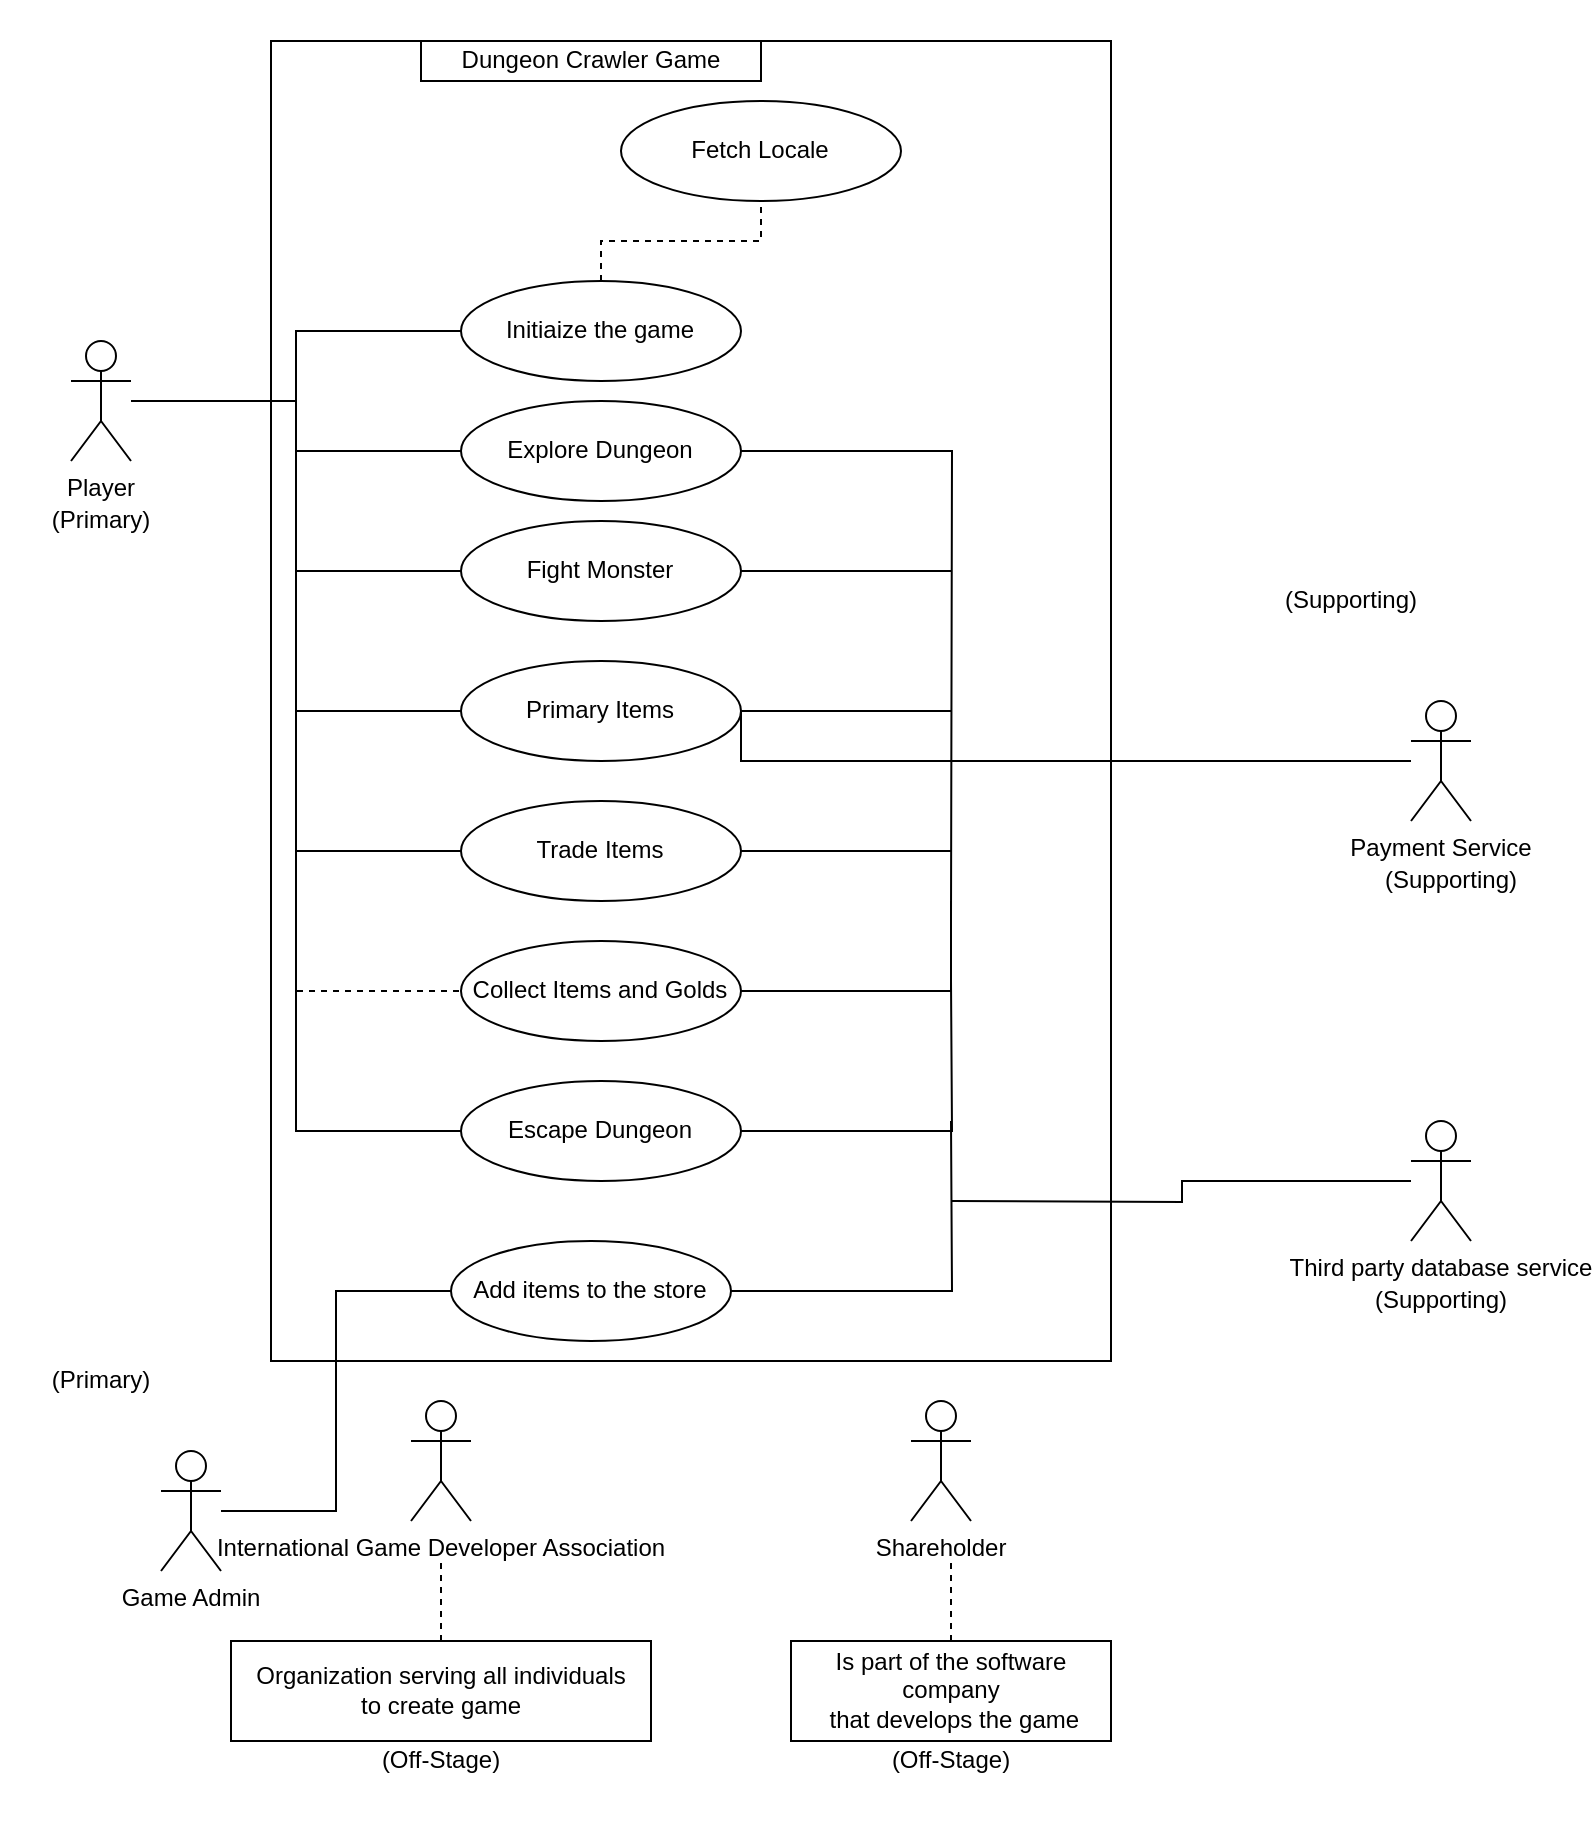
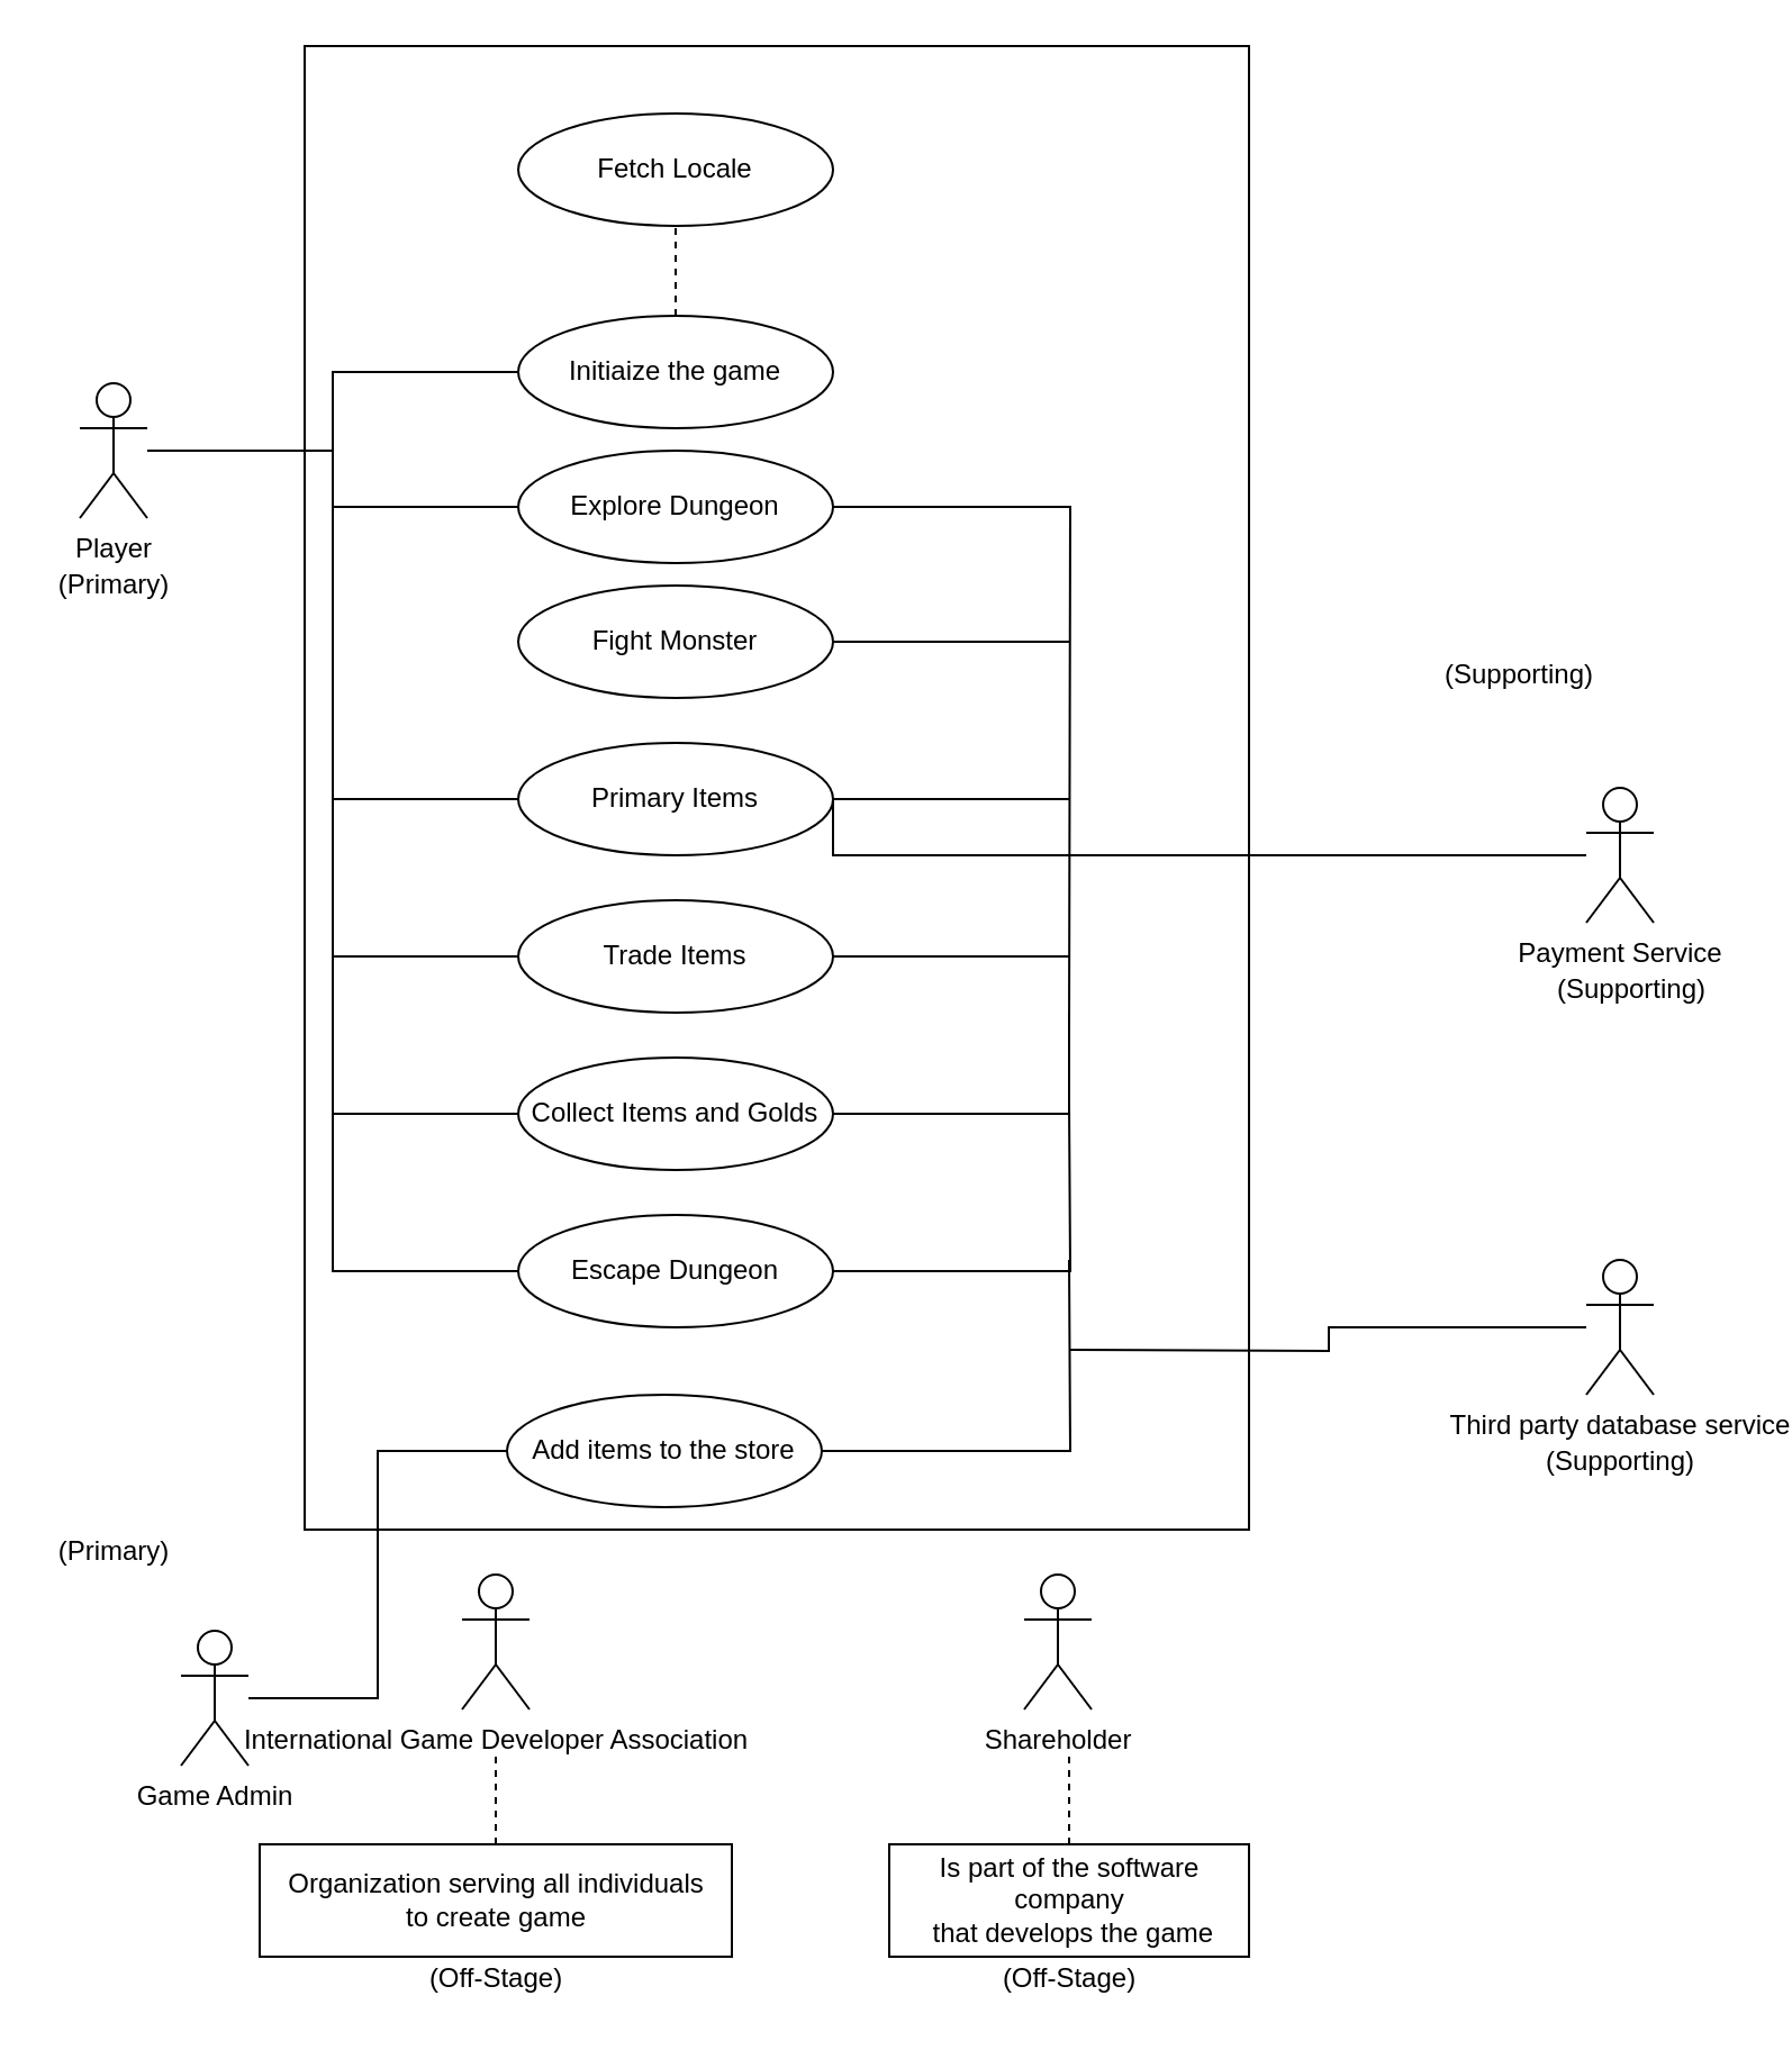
- <mxCell id="47" value="Dungeon Crawler Game" style="html=1;" parent="1" vertex="1"><mxGeometry x="210" y="20" width="170" height="20" as="geometry" /></mxCell>
- <mxCell id="44" value="Fetch Locale" style="ellipse;whiteSpace=wrap;html=1;" parent="1" vertex="1"><mxGeometry x="310" y="50" width="140" height="50" as="geometry" /></mxCell>
+ <mxCell id="44" value="Fetch Locale" style="ellipse;whiteSpace=wrap;html=1;" parent="1" vertex="1"><mxGeometry x="230" y="50" width="140" height="50" as="geometry" /></mxCell>
- <mxCell id="4" style="edgeStyle=orthogonalEdgeStyle;rounded=0;orthogonalLoop=1;jettySize=auto;html=1;entryX=0;entryY=0.5;entryDx=0;entryDy=0;endArrow=none;endFill=0;" parent="1" source="10" target="24" edge="1"><mxGeometry relative="1" as="geometry" /></mxCell>
- <mxCell id="7" style="edgeStyle=orthogonalEdgeStyle;rounded=0;orthogonalLoop=1;jettySize=auto;html=1;entryX=0;entryY=0.5;entryDx=0;entryDy=0;endArrow=none;endFill=0;dashed=1;" parent="1" source="10" target="26" edge="1"><mxGeometry relative="1" as="geometry" /></mxCell>
+ <mxCell id="7" style="edgeStyle=orthogonalEdgeStyle;rounded=0;orthogonalLoop=1;jettySize=auto;html=1;entryX=0;entryY=0.5;entryDx=0;entryDy=0;endArrow=none;endFill=0;" parent="1" source="10" target="26" edge="1"><mxGeometry relative="1" as="geometry" /></mxCell>
